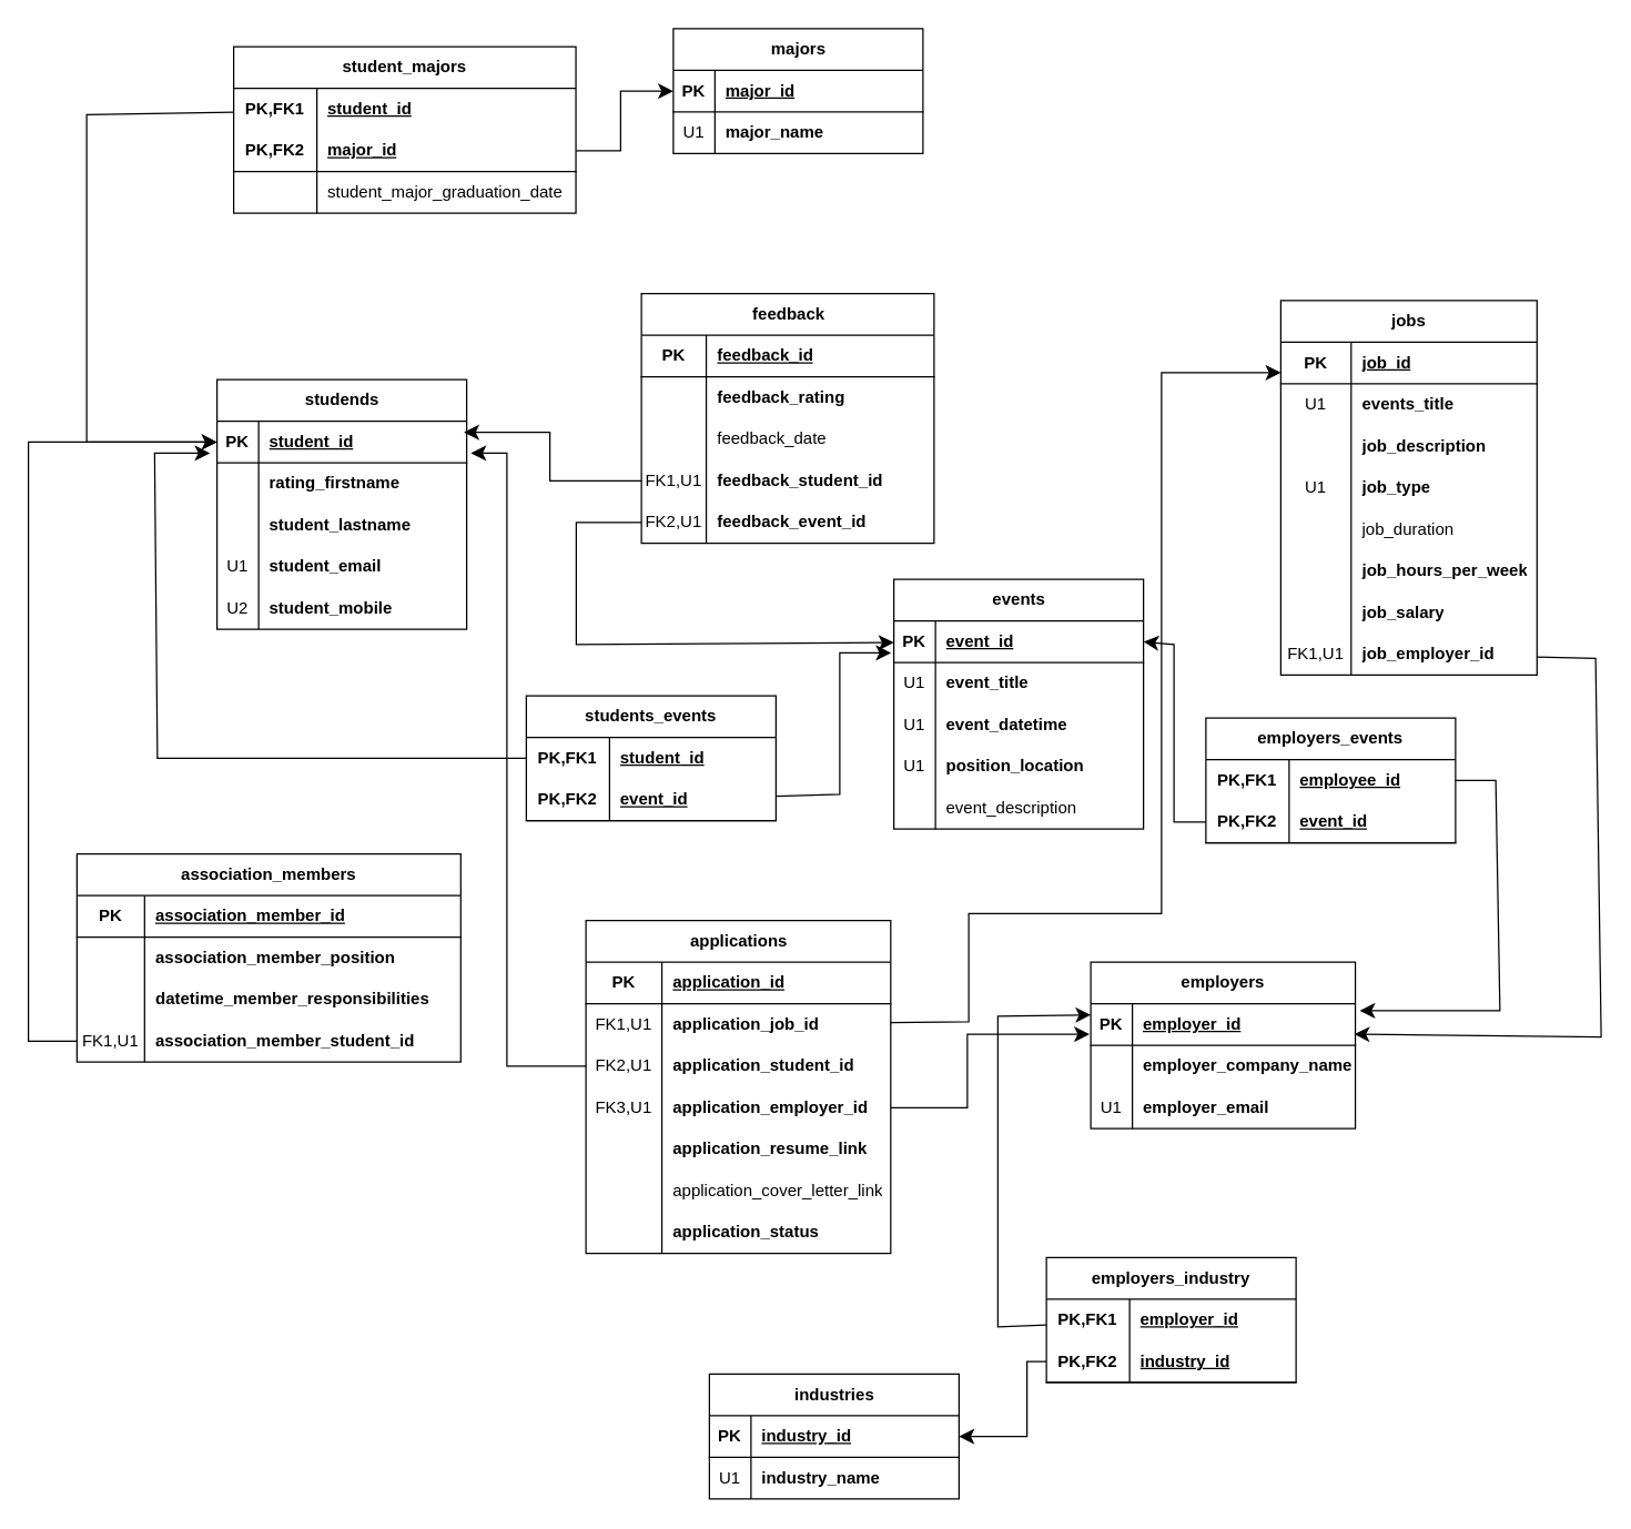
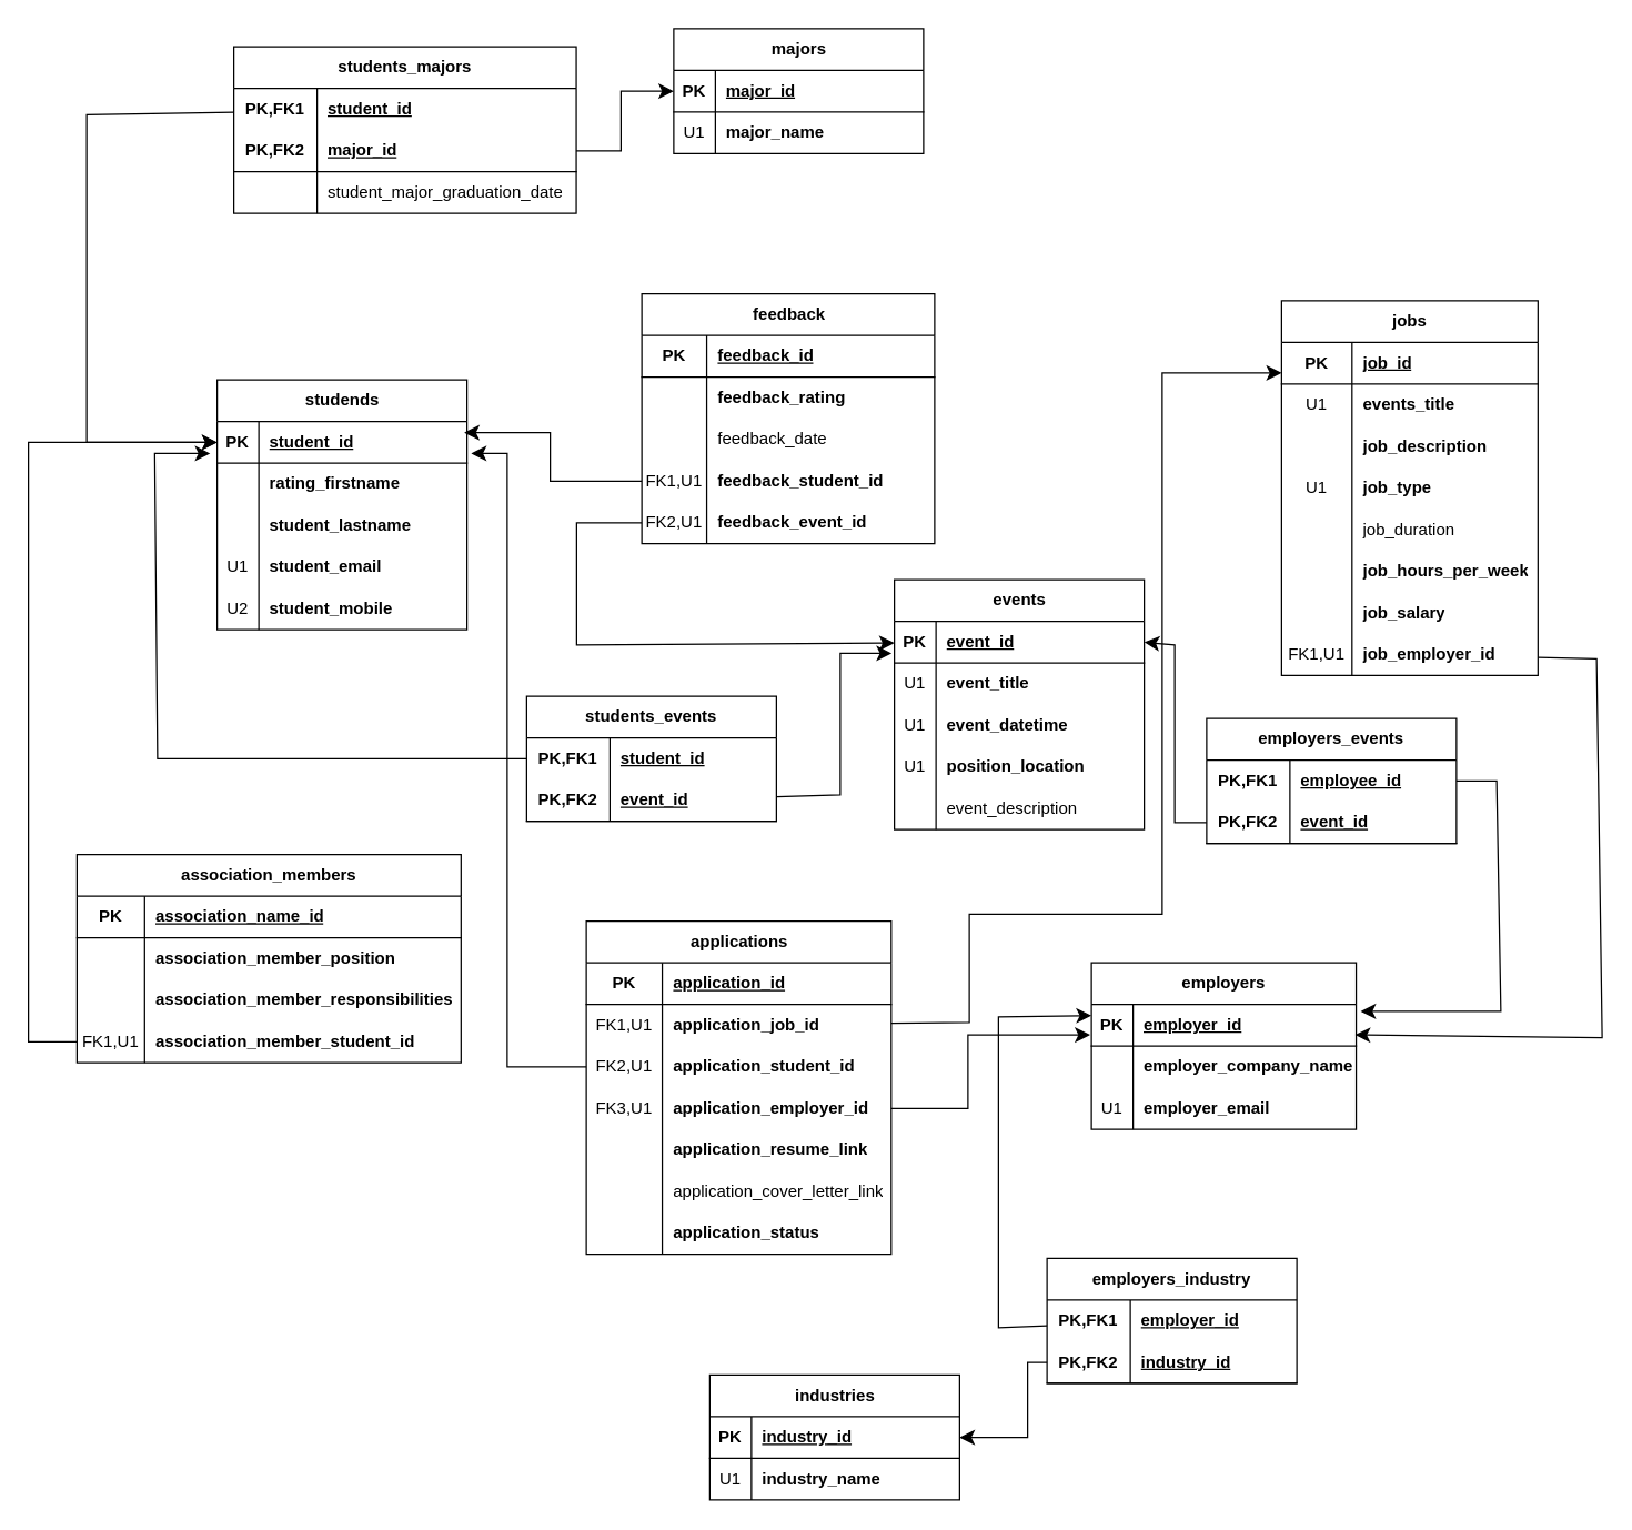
- <mxCell id="161" value="student_majors" style="shape=table;startSize=30;container=1;collapsible=1;childLayout=tableLayout;fixedRows=1;rowLines=0;fontStyle=1;align=center;resizeLast=1;html=1;whiteSpace=wrap;" parent="1" vertex="1"><mxGeometry x="168" y="33" width="246.75" height="120" as="geometry" /></mxCell>
+ <mxCell id="161" value="students_majors" style="shape=table;startSize=30;container=1;collapsible=1;childLayout=tableLayout;fixedRows=1;rowLines=0;fontStyle=1;align=center;resizeLast=1;html=1;whiteSpace=wrap;" parent="1" vertex="1"><mxGeometry x="168" y="33" width="246.75" height="120" as="geometry" /></mxCell>
- <mxCell id="79" value="association_member_id" style="shape=partialRectangle;connectable=0;fillColor=none;top=0;left=0;bottom=0;right=0;align=left;spacingLeft=6;fontStyle=5;overflow=hidden;whiteSpace=wrap;html=1;" parent="77" vertex="1"><mxGeometry x="48.75" width="228" height="30" as="geometry"><mxRectangle width="228" height="30" as="alternateBounds" /></mxGeometry></mxCell>
+ <mxCell id="79" value="association_name_id" style="shape=partialRectangle;connectable=0;fillColor=none;top=0;left=0;bottom=0;right=0;align=left;spacingLeft=6;fontStyle=5;overflow=hidden;whiteSpace=wrap;html=1;" parent="77" vertex="1"><mxGeometry x="48.75" width="228" height="30" as="geometry"><mxRectangle width="228" height="30" as="alternateBounds" /></mxGeometry></mxCell>
- <mxCell id="85" value="&lt;b&gt;datetime_member_responsibilities&lt;/b&gt;" style="shape=partialRectangle;connectable=0;fillColor=none;top=0;left=0;bottom=0;right=0;align=left;spacingLeft=6;overflow=hidden;whiteSpace=wrap;html=1;" parent="83" vertex="1"><mxGeometry x="48.75" width="228" height="30" as="geometry"><mxRectangle width="228" height="30" as="alternateBounds" /></mxGeometry></mxCell>
+ <mxCell id="85" value="&lt;b&gt;association_member_responsibilities&lt;/b&gt;" style="shape=partialRectangle;connectable=0;fillColor=none;top=0;left=0;bottom=0;right=0;align=left;spacingLeft=6;overflow=hidden;whiteSpace=wrap;html=1;" parent="83" vertex="1"><mxGeometry x="48.75" width="228" height="30" as="geometry"><mxRectangle width="228" height="30" as="alternateBounds" /></mxGeometry></mxCell>
